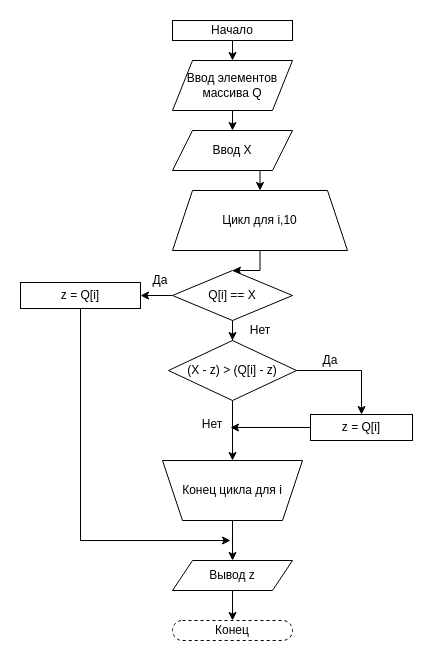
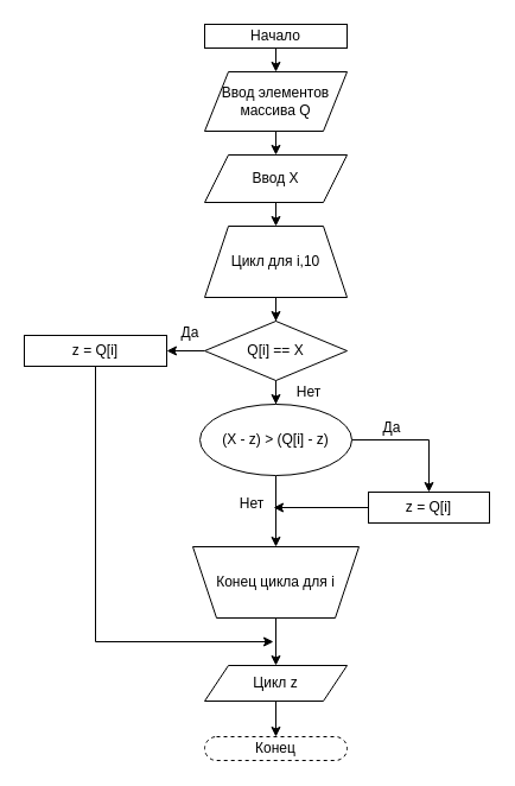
- <mxCell id="9" value="Цикл для i,10" style="shape=trapezoid;perimeter=trapezoidPerimeter;whiteSpace=wrap;html=1;fixedSize=1;rounded=0;" vertex="1" parent="1"><mxGeometry x="172" y="190" width="175" height="60" as="geometry" /></mxCell>
+ <mxCell id="9" value="Цикл для i,10" style="shape=trapezoid;perimeter=trapezoidPerimeter;whiteSpace=wrap;html=1;fixedSize=1;rounded=0;" vertex="1" parent="1"><mxGeometry x="172" y="190" width="120" height="60" as="geometry" /></mxCell>
- <mxCell id="17" value="(X - z) &amp;gt; (Q[i] - z)" style="rhombus;whiteSpace=wrap;html=1;rounded=0;" vertex="1" parent="1"><mxGeometry x="168" y="340" width="128" height="60" as="geometry" /></mxCell>
+ <mxCell id="17" value="(X - z) &amp;gt; (Q[i] - z)" style="ellipse;whiteSpace=wrap;html=1;" vertex="1" parent="1"><mxGeometry x="168" y="340" width="128" height="60" as="geometry" /></mxCell>
- <mxCell id="23" value="Вывод z" style="shape=parallelogram;perimeter=parallelogramPerimeter;whiteSpace=wrap;html=1;fixedSize=1;rounded=0;" vertex="1" parent="1"><mxGeometry x="172" y="560" width="120" height="30" as="geometry" /></mxCell>
+ <mxCell id="23" value="Цикл z" style="shape=parallelogram;perimeter=parallelogramPerimeter;whiteSpace=wrap;html=1;fixedSize=1;rounded=0;" vertex="1" parent="1"><mxGeometry x="172" y="560" width="120" height="30" as="geometry" /></mxCell>
